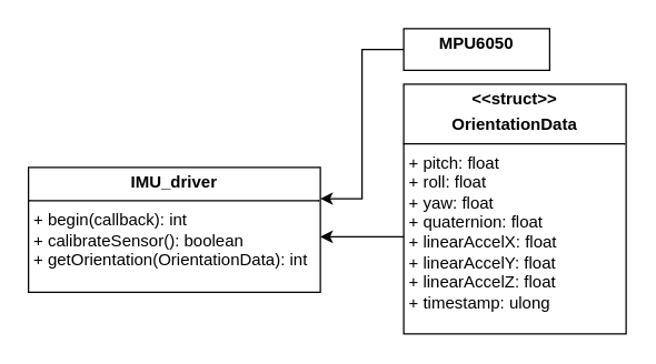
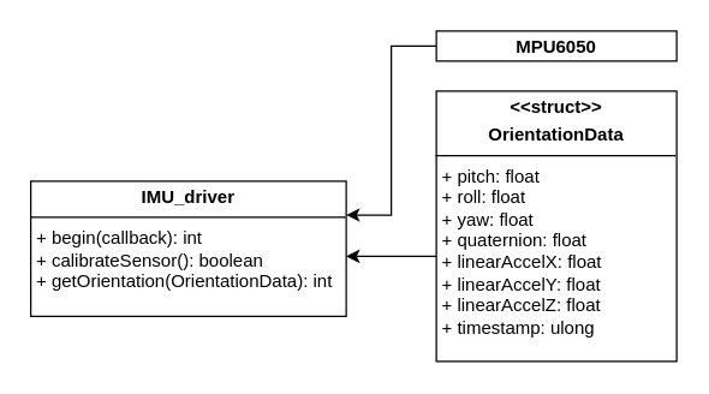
- <mxCell id="5" value="&lt;p style=&quot;margin:0px;margin-top:4px;text-align:center;&quot;&gt;&lt;b&gt;MPU6050&lt;/b&gt;&lt;/p&gt;" style="verticalAlign=top;align=left;overflow=fill;html=1;whiteSpace=wrap;glass=0;shadow=0;" vertex="1" parent="1"><mxGeometry x="290" y="20" width="105" height="30" as="geometry" /></mxCell>
+ <mxCell id="5" value="&lt;p style=&quot;margin:0px;margin-top:4px;text-align:center;&quot;&gt;&lt;b&gt;MPU6050&lt;/b&gt;&lt;/p&gt;" style="verticalAlign=top;align=left;overflow=fill;html=1;whiteSpace=wrap;glass=0;shadow=0;" vertex="1" parent="1"><mxGeometry x="290" y="20" width="160" height="20" as="geometry" /></mxCell>
